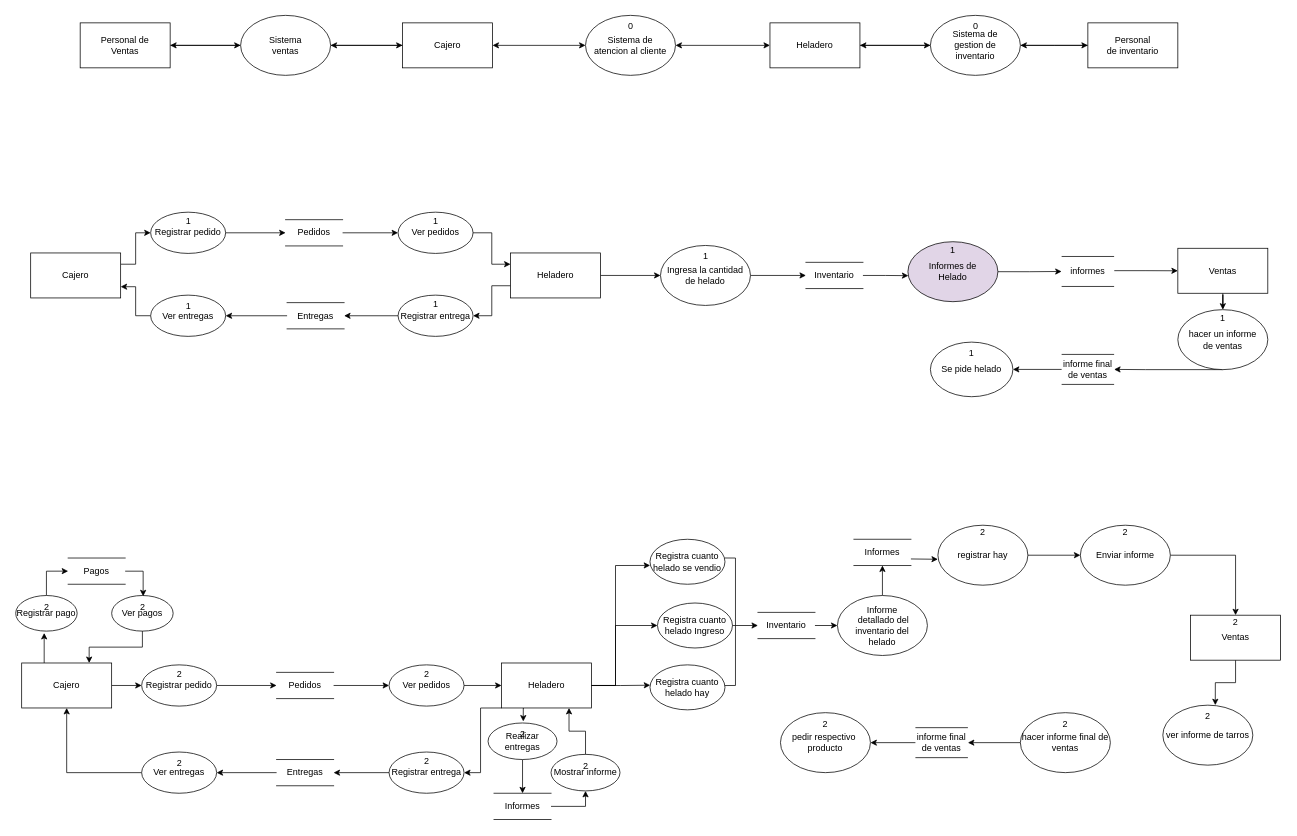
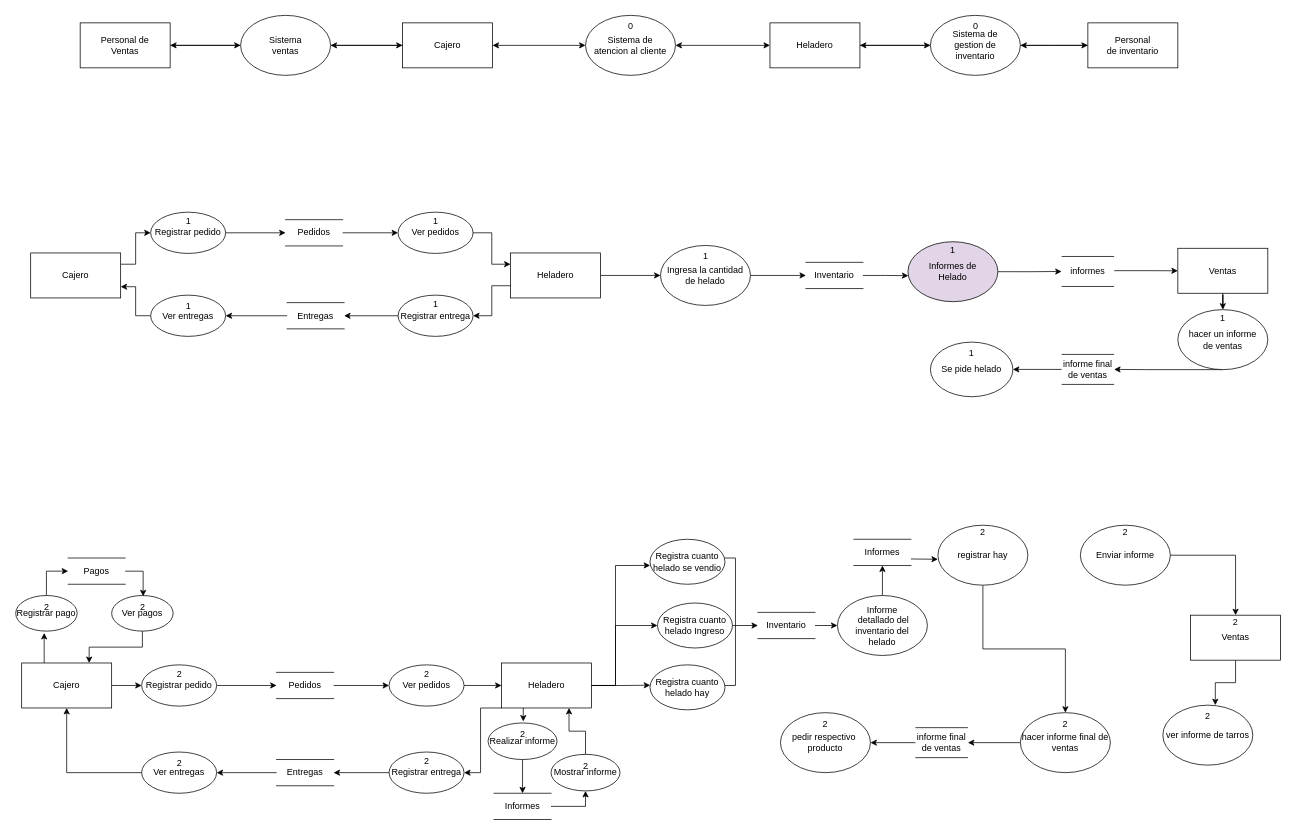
- <mxCell id="100" style="edgeStyle=orthogonalEdgeStyle;rounded=0;orthogonalLoop=1;jettySize=auto;html=1;entryX=0;entryY=0.5;entryDx=0;entryDy=0;" edge="1" parent="1" source="101" target="105"><mxGeometry relative="1" as="geometry" /></mxCell>
+ <mxCell id="100" style="edgeStyle=orthogonalEdgeStyle;rounded=0;orthogonalLoop=1;jettySize=auto;html=1;" edge="1" parent="1" source="101" target="108"><mxGeometry relative="1" as="geometry" /></mxCell>
- <mxCell id="55" value="Realizar entregas" style="ellipse;whiteSpace=wrap;html=1;" parent="1" vertex="1"><mxGeometry x="650" y="963.75" width="92" height="48.75" as="geometry" /></mxCell>
+ <mxCell id="55" value="Realizar informe" style="ellipse;whiteSpace=wrap;html=1;" parent="1" vertex="1"><mxGeometry x="650" y="963.75" width="92" height="48.75" as="geometry" /></mxCell>
